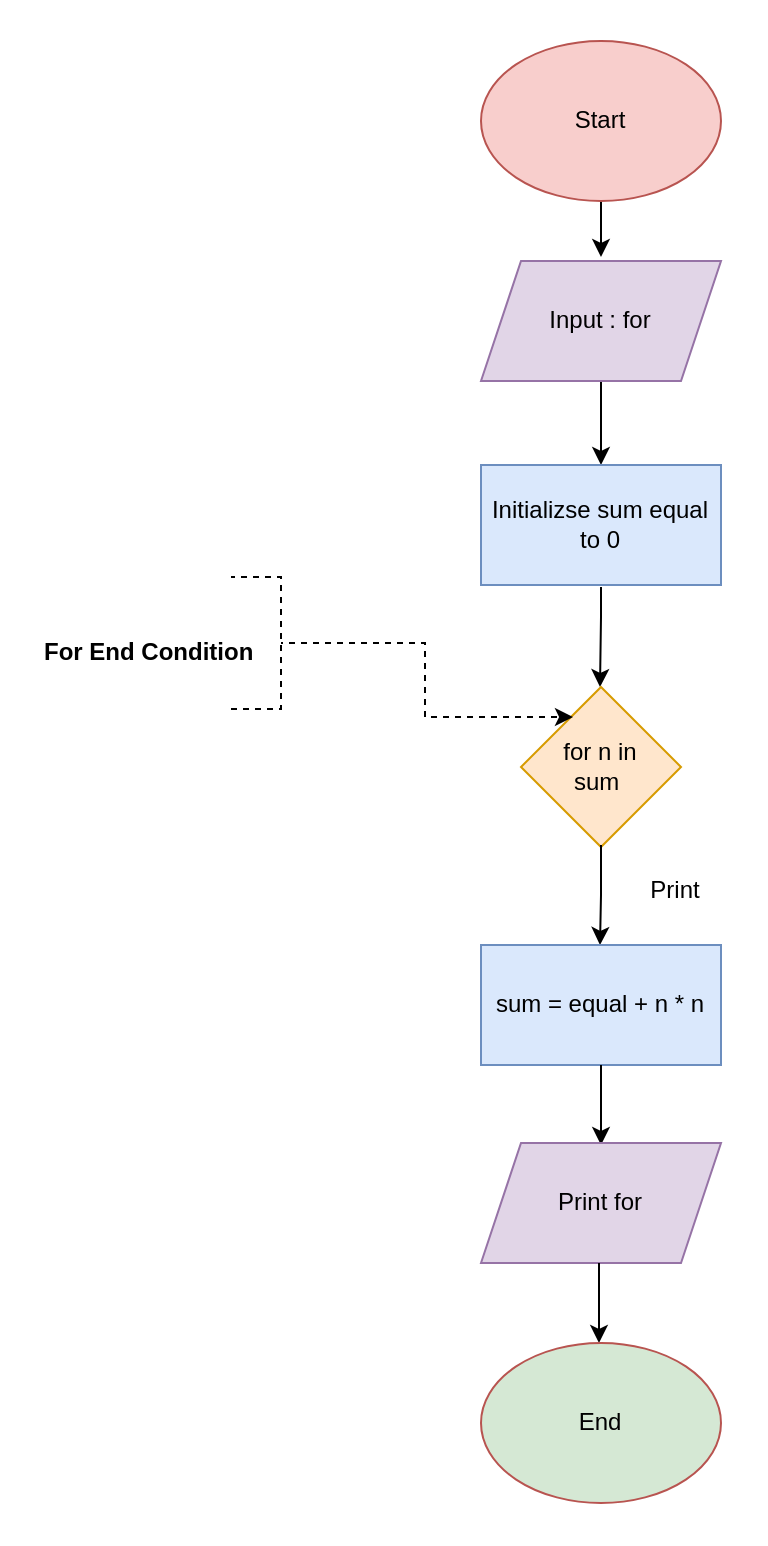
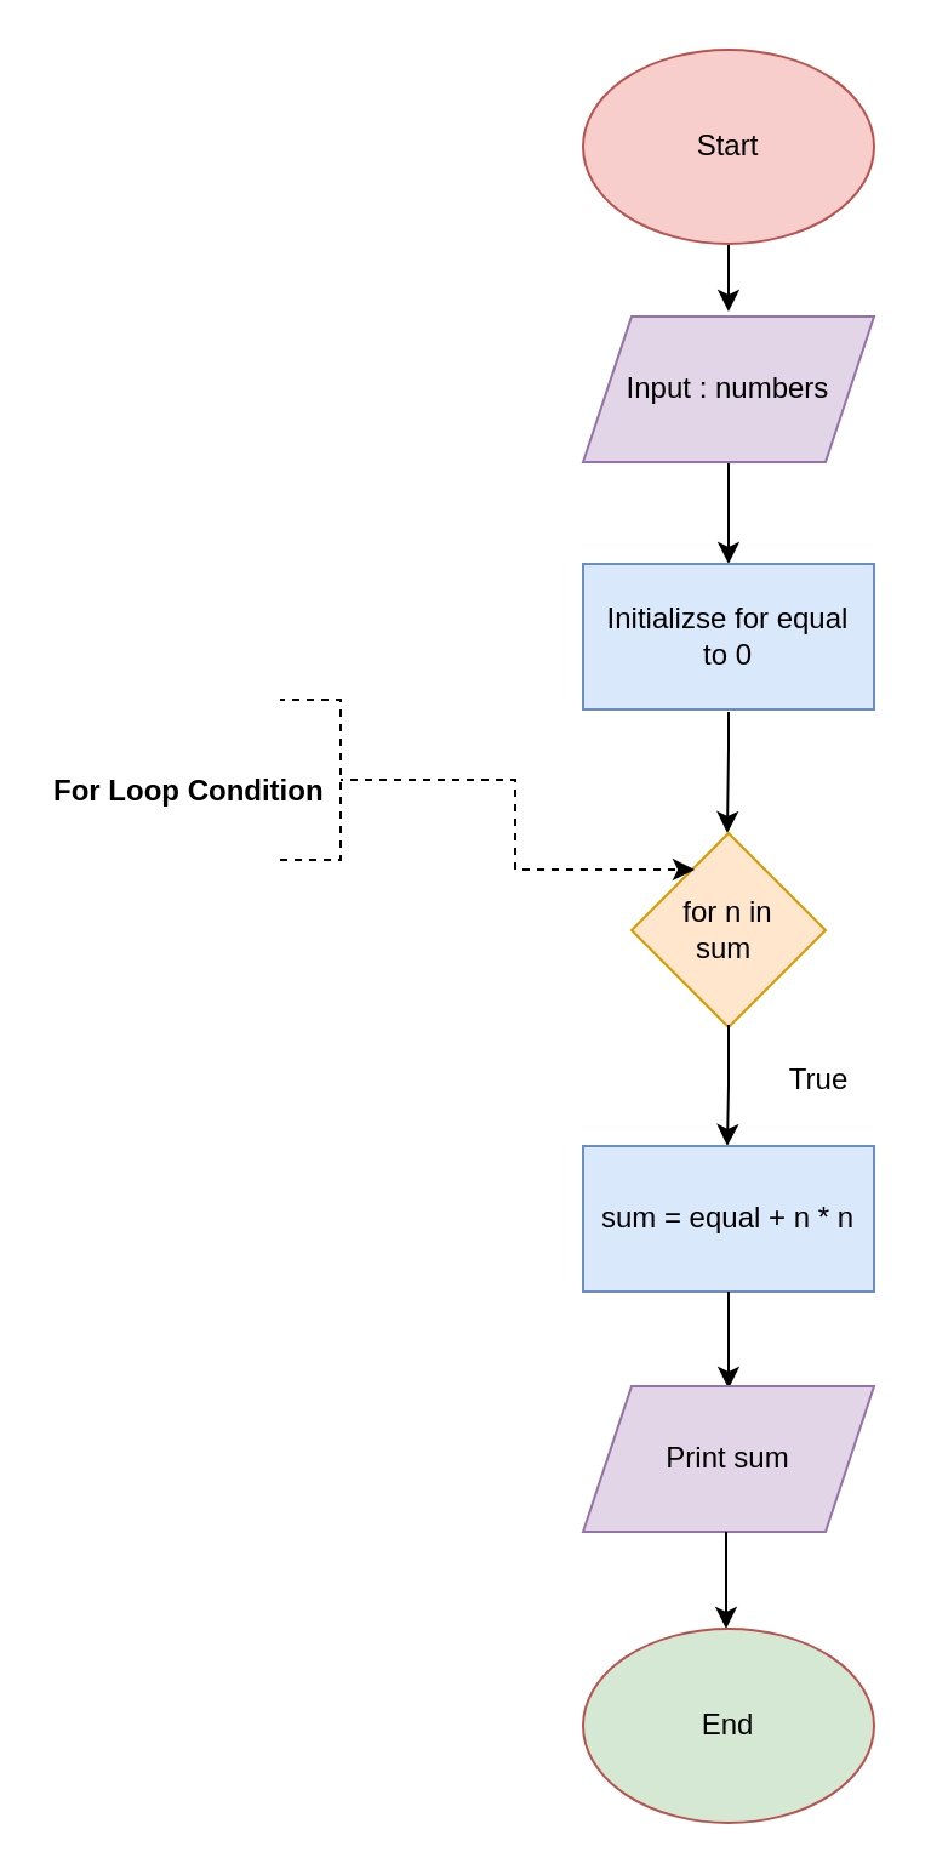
- <mxCell id="18" value="Input : for" style="shape=parallelogram;perimeter=parallelogramPerimeter;whiteSpace=wrap;html=1;fixedSize=1;fillColor=#e1d5e7;strokeColor=#9673a6;" vertex="1" parent="1"><mxGeometry x="240" y="130" width="120" height="60" as="geometry" /></mxCell>
+ <mxCell id="18" value="Input : numbers" style="shape=parallelogram;perimeter=parallelogramPerimeter;whiteSpace=wrap;html=1;fixedSize=1;fillColor=#e1d5e7;strokeColor=#9673a6;" vertex="1" parent="1"><mxGeometry x="240" y="130" width="120" height="60" as="geometry" /></mxCell>
- <mxCell id="5" value="Initializse sum equal&lt;br&gt;to 0" style="rounded=0;whiteSpace=wrap;html=1;fillColor=#dae8fc;strokeColor=#6c8ebf;" vertex="1" parent="1"><mxGeometry x="240" y="232" width="120" height="60" as="geometry" /></mxCell>
+ <mxCell id="5" value="Initializse for equal&lt;br&gt;to 0" style="rounded=0;whiteSpace=wrap;html=1;fillColor=#dae8fc;strokeColor=#6c8ebf;" vertex="1" parent="1"><mxGeometry x="240" y="232" width="120" height="60" as="geometry" /></mxCell>
- <mxCell id="17" value="For End Condition&lt;div style=&quot;text-align: center; font-size: 12px;&quot;&gt;&lt;/div&gt;" style="text;whiteSpace=wrap;html=1;fontSize=12;fontStyle=1" vertex="1" parent="1"><mxGeometry x="20" y="312" width="140" height="50" as="geometry" /></mxCell>
+ <mxCell id="17" value="For Loop Condition&lt;div style=&quot;text-align: center; font-size: 12px;&quot;&gt;&lt;/div&gt;" style="text;whiteSpace=wrap;html=1;fontSize=12;fontStyle=1" vertex="1" parent="1"><mxGeometry x="20" y="312" width="140" height="50" as="geometry" /></mxCell>
- <mxCell id="9" value="Print" style="text;html=1;align=center;verticalAlign=middle;resizable=0;points=[];autosize=1;strokeColor=none;fillColor=none;" vertex="1" parent="1"><mxGeometry x="312" y="430" width="50" height="30" as="geometry" /></mxCell>
+ <mxCell id="9" value="True" style="text;html=1;align=center;verticalAlign=middle;resizable=0;points=[];autosize=1;strokeColor=none;fillColor=none;" vertex="1" parent="1"><mxGeometry x="312" y="430" width="50" height="30" as="geometry" /></mxCell>
- <mxCell id="12" value="Print for" style="shape=parallelogram;perimeter=parallelogramPerimeter;whiteSpace=wrap;html=1;fixedSize=1;fillColor=#e1d5e7;strokeColor=#9673a6;" vertex="1" parent="1"><mxGeometry x="240" y="571" width="120" height="60" as="geometry" /></mxCell>
+ <mxCell id="12" value="Print sum" style="shape=parallelogram;perimeter=parallelogramPerimeter;whiteSpace=wrap;html=1;fixedSize=1;fillColor=#e1d5e7;strokeColor=#9673a6;" vertex="1" parent="1"><mxGeometry x="240" y="571" width="120" height="60" as="geometry" /></mxCell>
